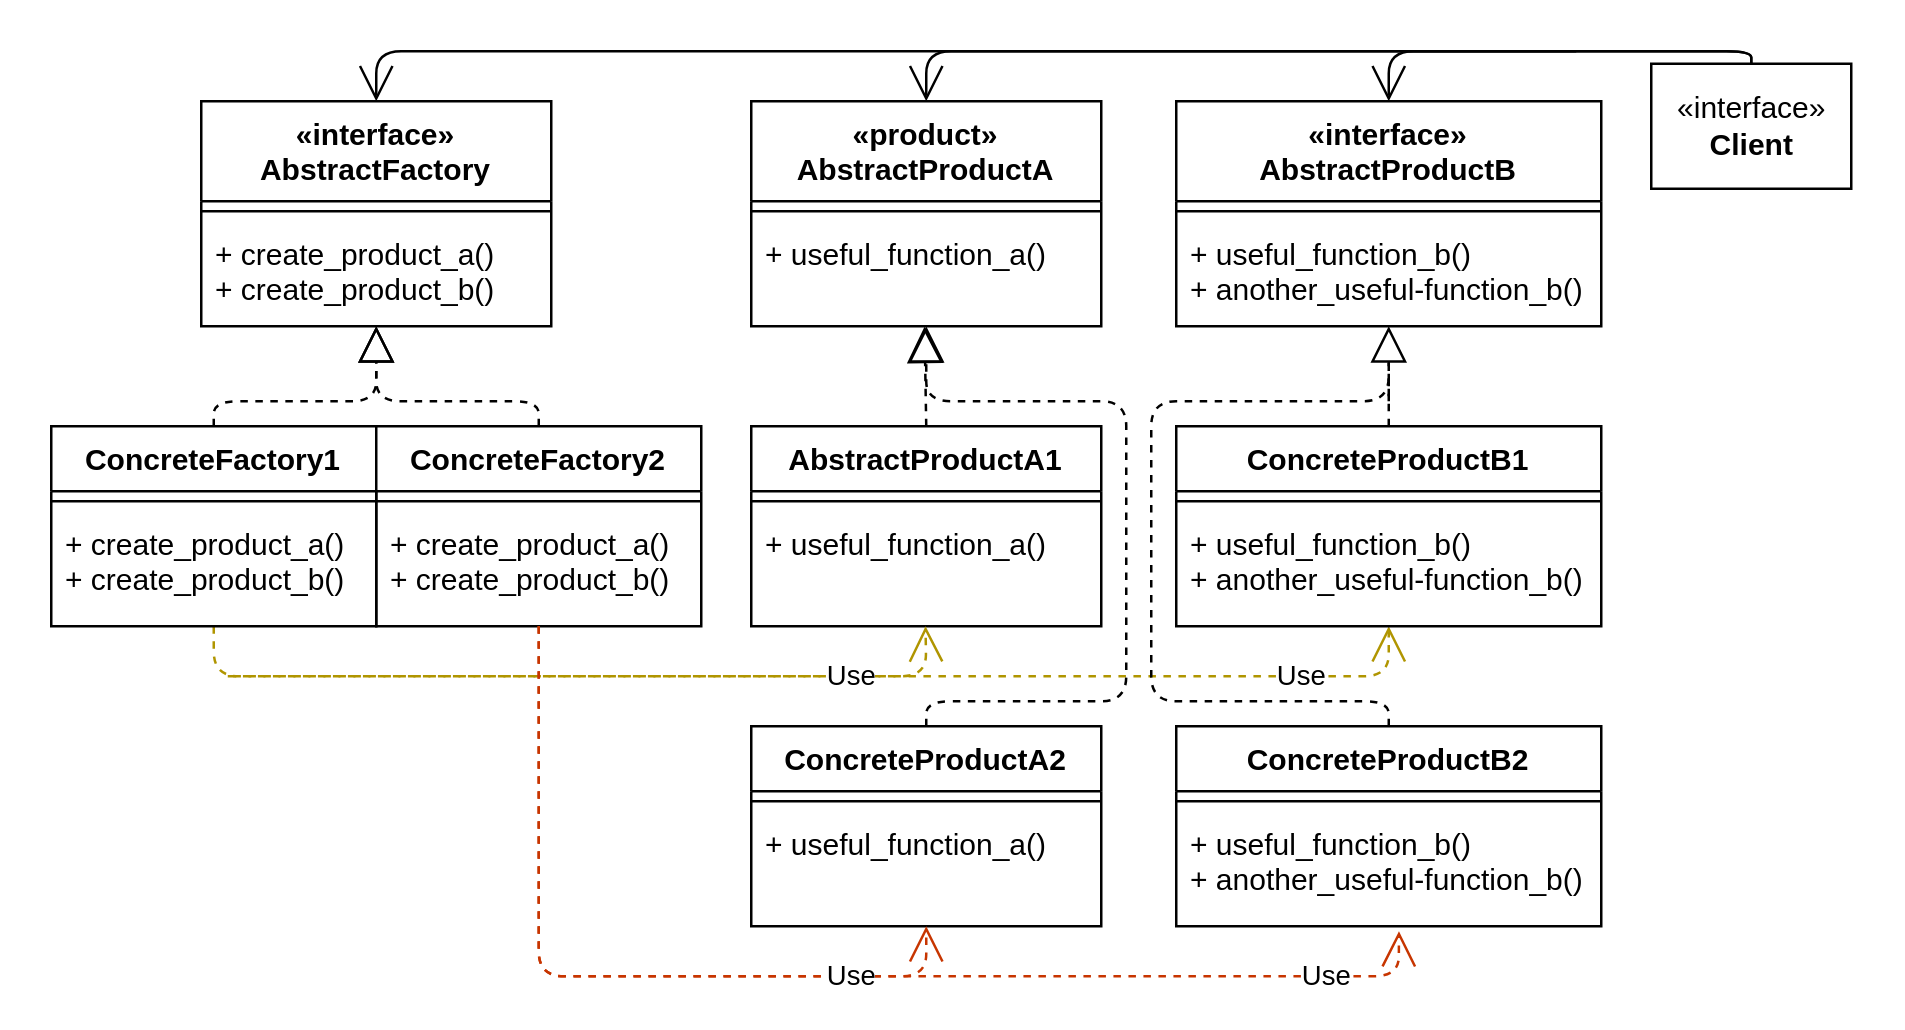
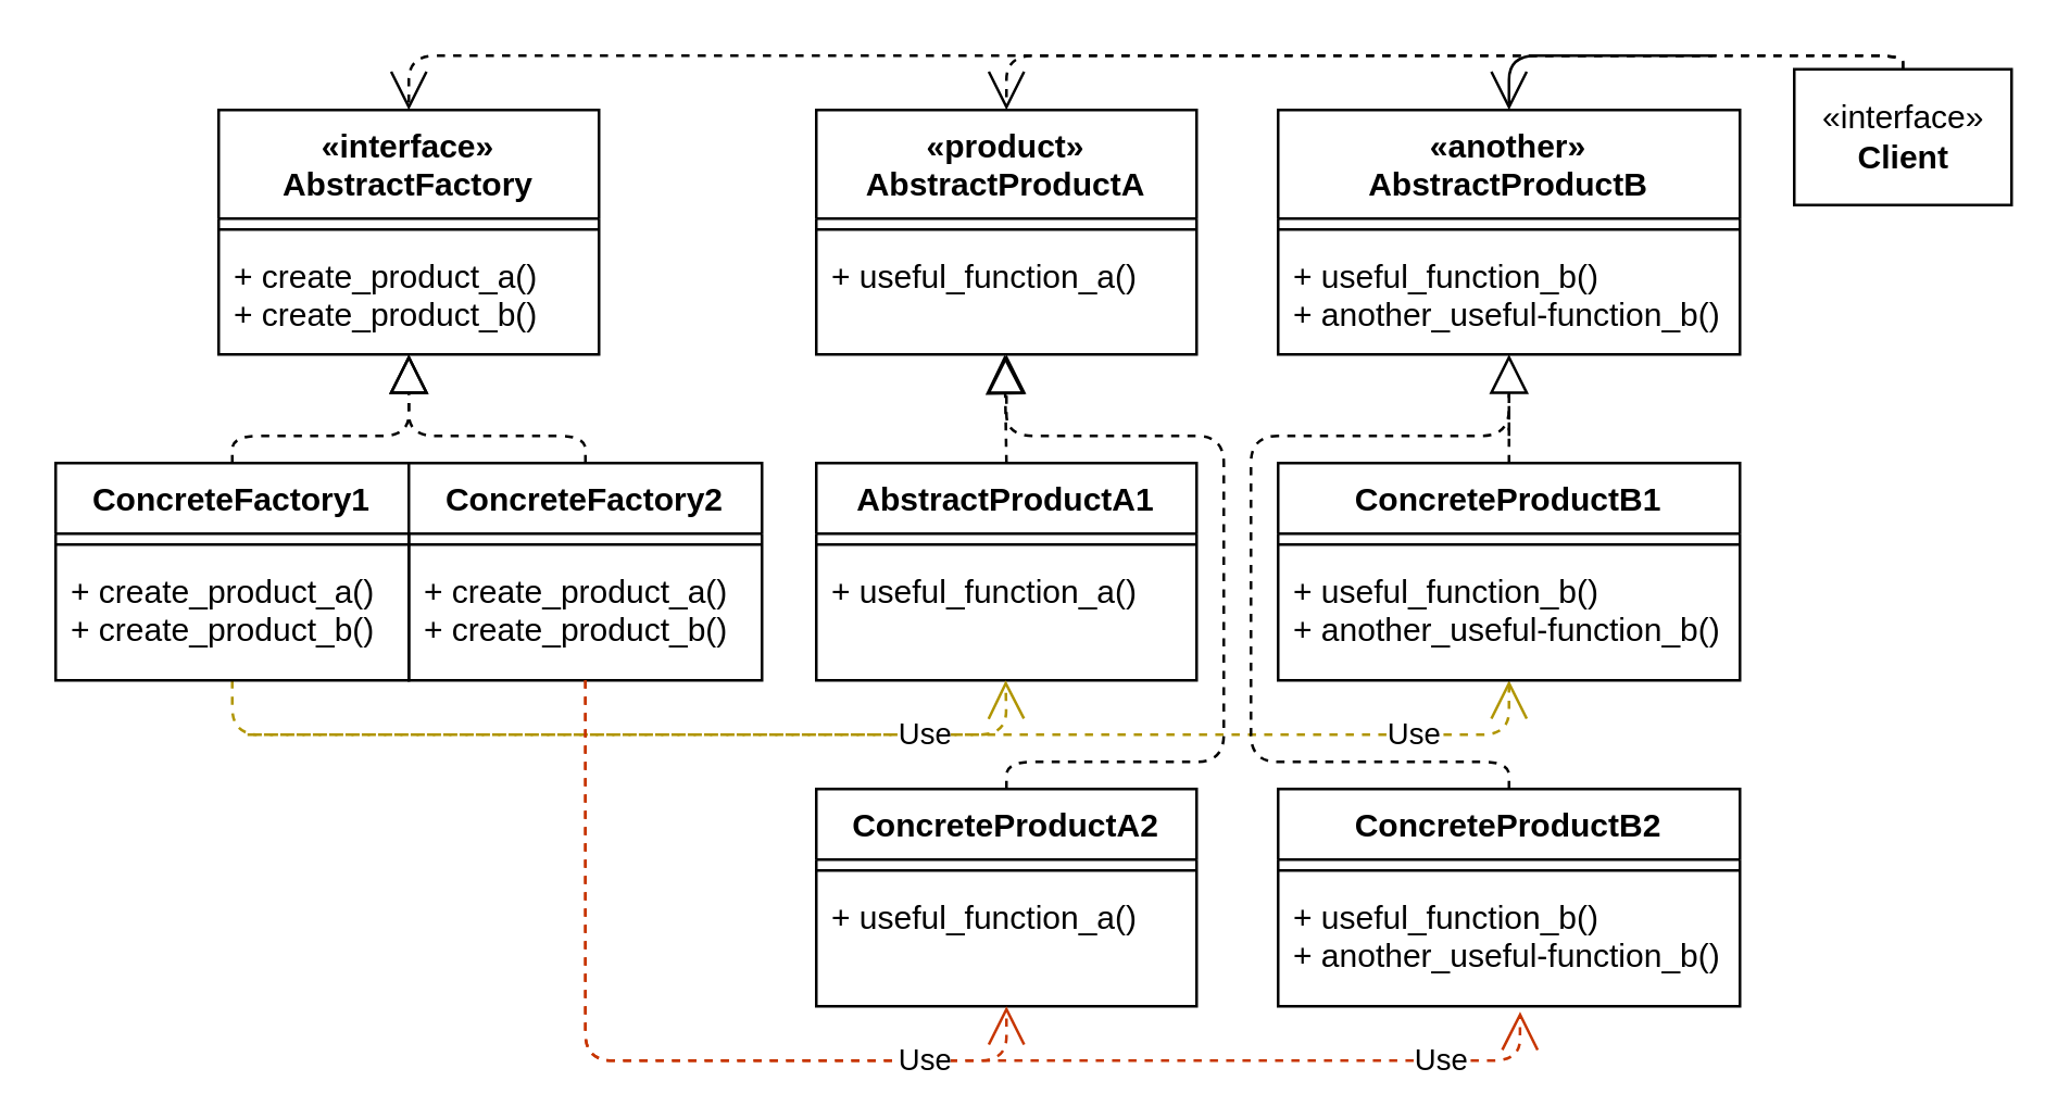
- <mxCell id="31" value="" style="endArrow=open;endFill=1;endSize=12;html=1;exitX=0.5;exitY=0;exitDx=0;exitDy=0;entryX=0.5;entryY=0;entryDx=0;entryDy=0;" parent="1" source="22" target="4" edge="1"><mxGeometry width="160" relative="1" as="geometry"><mxPoint x="660" y="10" as="sourcePoint" /><mxPoint x="820" y="10" as="targetPoint" /><Array as="points"><mxPoint x="700" y="20" /><mxPoint x="150" y="20" /></Array></mxGeometry></mxCell>
+ <mxCell id="31" value="" style="endArrow=open;endFill=1;endSize=12;html=1;exitX=0.5;exitY=0;exitDx=0;exitDy=0;entryX=0.5;entryY=0;entryDx=0;entryDy=0;dashed=1;" parent="1" source="22" target="4" edge="1"><mxGeometry width="160" relative="1" as="geometry"><mxPoint x="660" y="10" as="sourcePoint" /><mxPoint x="820" y="10" as="targetPoint" /><Array as="points"><mxPoint x="700" y="20" /><mxPoint x="150" y="20" /></Array></mxGeometry></mxCell>
- <mxCell id="33" value="" style="endArrow=open;endFill=1;endSize=12;html=1;entryX=0.5;entryY=0;entryDx=0;entryDy=0;exitX=0.5;exitY=0;exitDx=0;exitDy=0;" parent="1" source="22" target="13" edge="1"><mxGeometry width="160" relative="1" as="geometry"><mxPoint x="660" y="40" as="sourcePoint" /><mxPoint x="820" y="40" as="targetPoint" /><Array as="points"><mxPoint x="700" y="20" /><mxPoint x="370" y="20" /></Array></mxGeometry></mxCell>
+ <mxCell id="33" value="" style="endArrow=open;endFill=1;endSize=12;html=1;entryX=0.5;entryY=0;entryDx=0;entryDy=0;exitX=0.5;exitY=0;exitDx=0;exitDy=0;dashed=1;" parent="1" source="22" target="13" edge="1"><mxGeometry width="160" relative="1" as="geometry"><mxPoint x="660" y="40" as="sourcePoint" /><mxPoint x="820" y="40" as="targetPoint" /><Array as="points"><mxPoint x="700" y="20" /><mxPoint x="370" y="20" /></Array></mxGeometry></mxCell>
- <mxCell id="16" value="«interface»&#10;AbstractProductB" style="swimlane;fontStyle=1;align=center;verticalAlign=top;childLayout=stackLayout;horizontal=1;startSize=40;horizontalStack=0;resizeParent=1;resizeParentMax=0;resizeLast=0;collapsible=1;marginBottom=0;" parent="1" vertex="1"><mxGeometry x="470" y="40" width="170" height="90" as="geometry"><mxRectangle x="420" y="20" width="140" height="26" as="alternateBounds" /></mxGeometry></mxCell>
+ <mxCell id="16" value="«another»&#10;AbstractProductB" style="swimlane;fontStyle=1;align=center;verticalAlign=top;childLayout=stackLayout;horizontal=1;startSize=40;horizontalStack=0;resizeParent=1;resizeParentMax=0;resizeLast=0;collapsible=1;marginBottom=0;" parent="1" vertex="1"><mxGeometry x="470" y="40" width="170" height="90" as="geometry"><mxRectangle x="420" y="20" width="140" height="26" as="alternateBounds" /></mxGeometry></mxCell>
